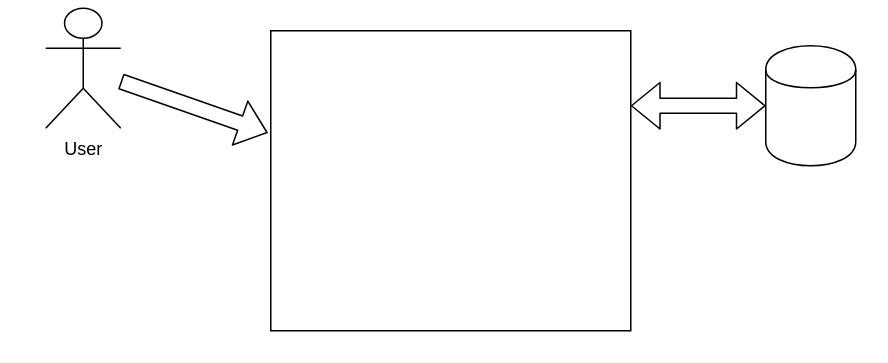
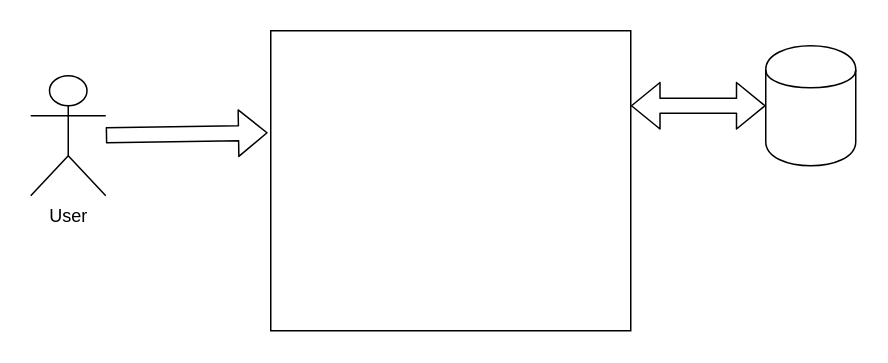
- <mxCell id="2" value="User" style="shape=umlActor;verticalLabelPosition=bottom;labelBackgroundColor=#ffffff;verticalAlign=top;html=1;outlineConnect=0;" vertex="1" parent="1"><mxGeometry x="30" y="5" width="50" height="80" as="geometry" /></mxCell>
+ <mxCell id="2" value="User" style="shape=umlActor;verticalLabelPosition=bottom;labelBackgroundColor=#ffffff;verticalAlign=top;html=1;outlineConnect=0;" vertex="1" parent="1"><mxGeometry x="20" y="50" width="50" height="80" as="geometry" /></mxCell>
